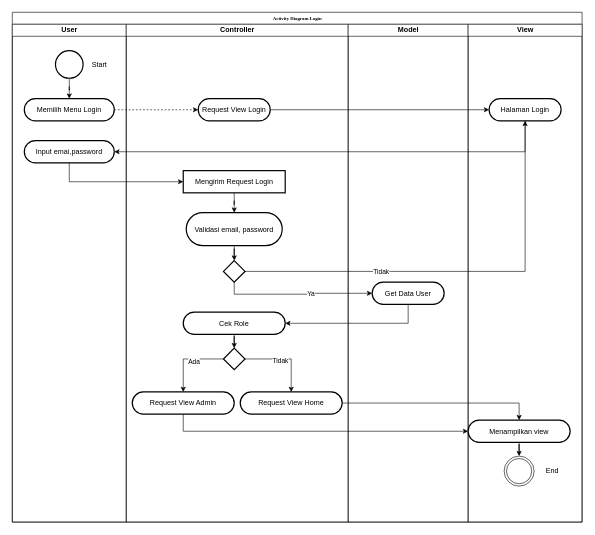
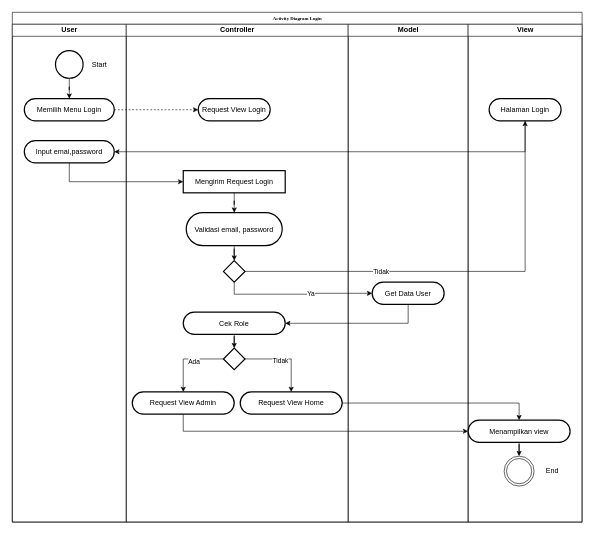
- <mxCell id="40" style="edgeStyle=orthogonalEdgeStyle;rounded=0;orthogonalLoop=1;jettySize=auto;html=1;" edge="1" parent="2" source="19" target="29"><mxGeometry relative="1" as="geometry" /></mxCell>
